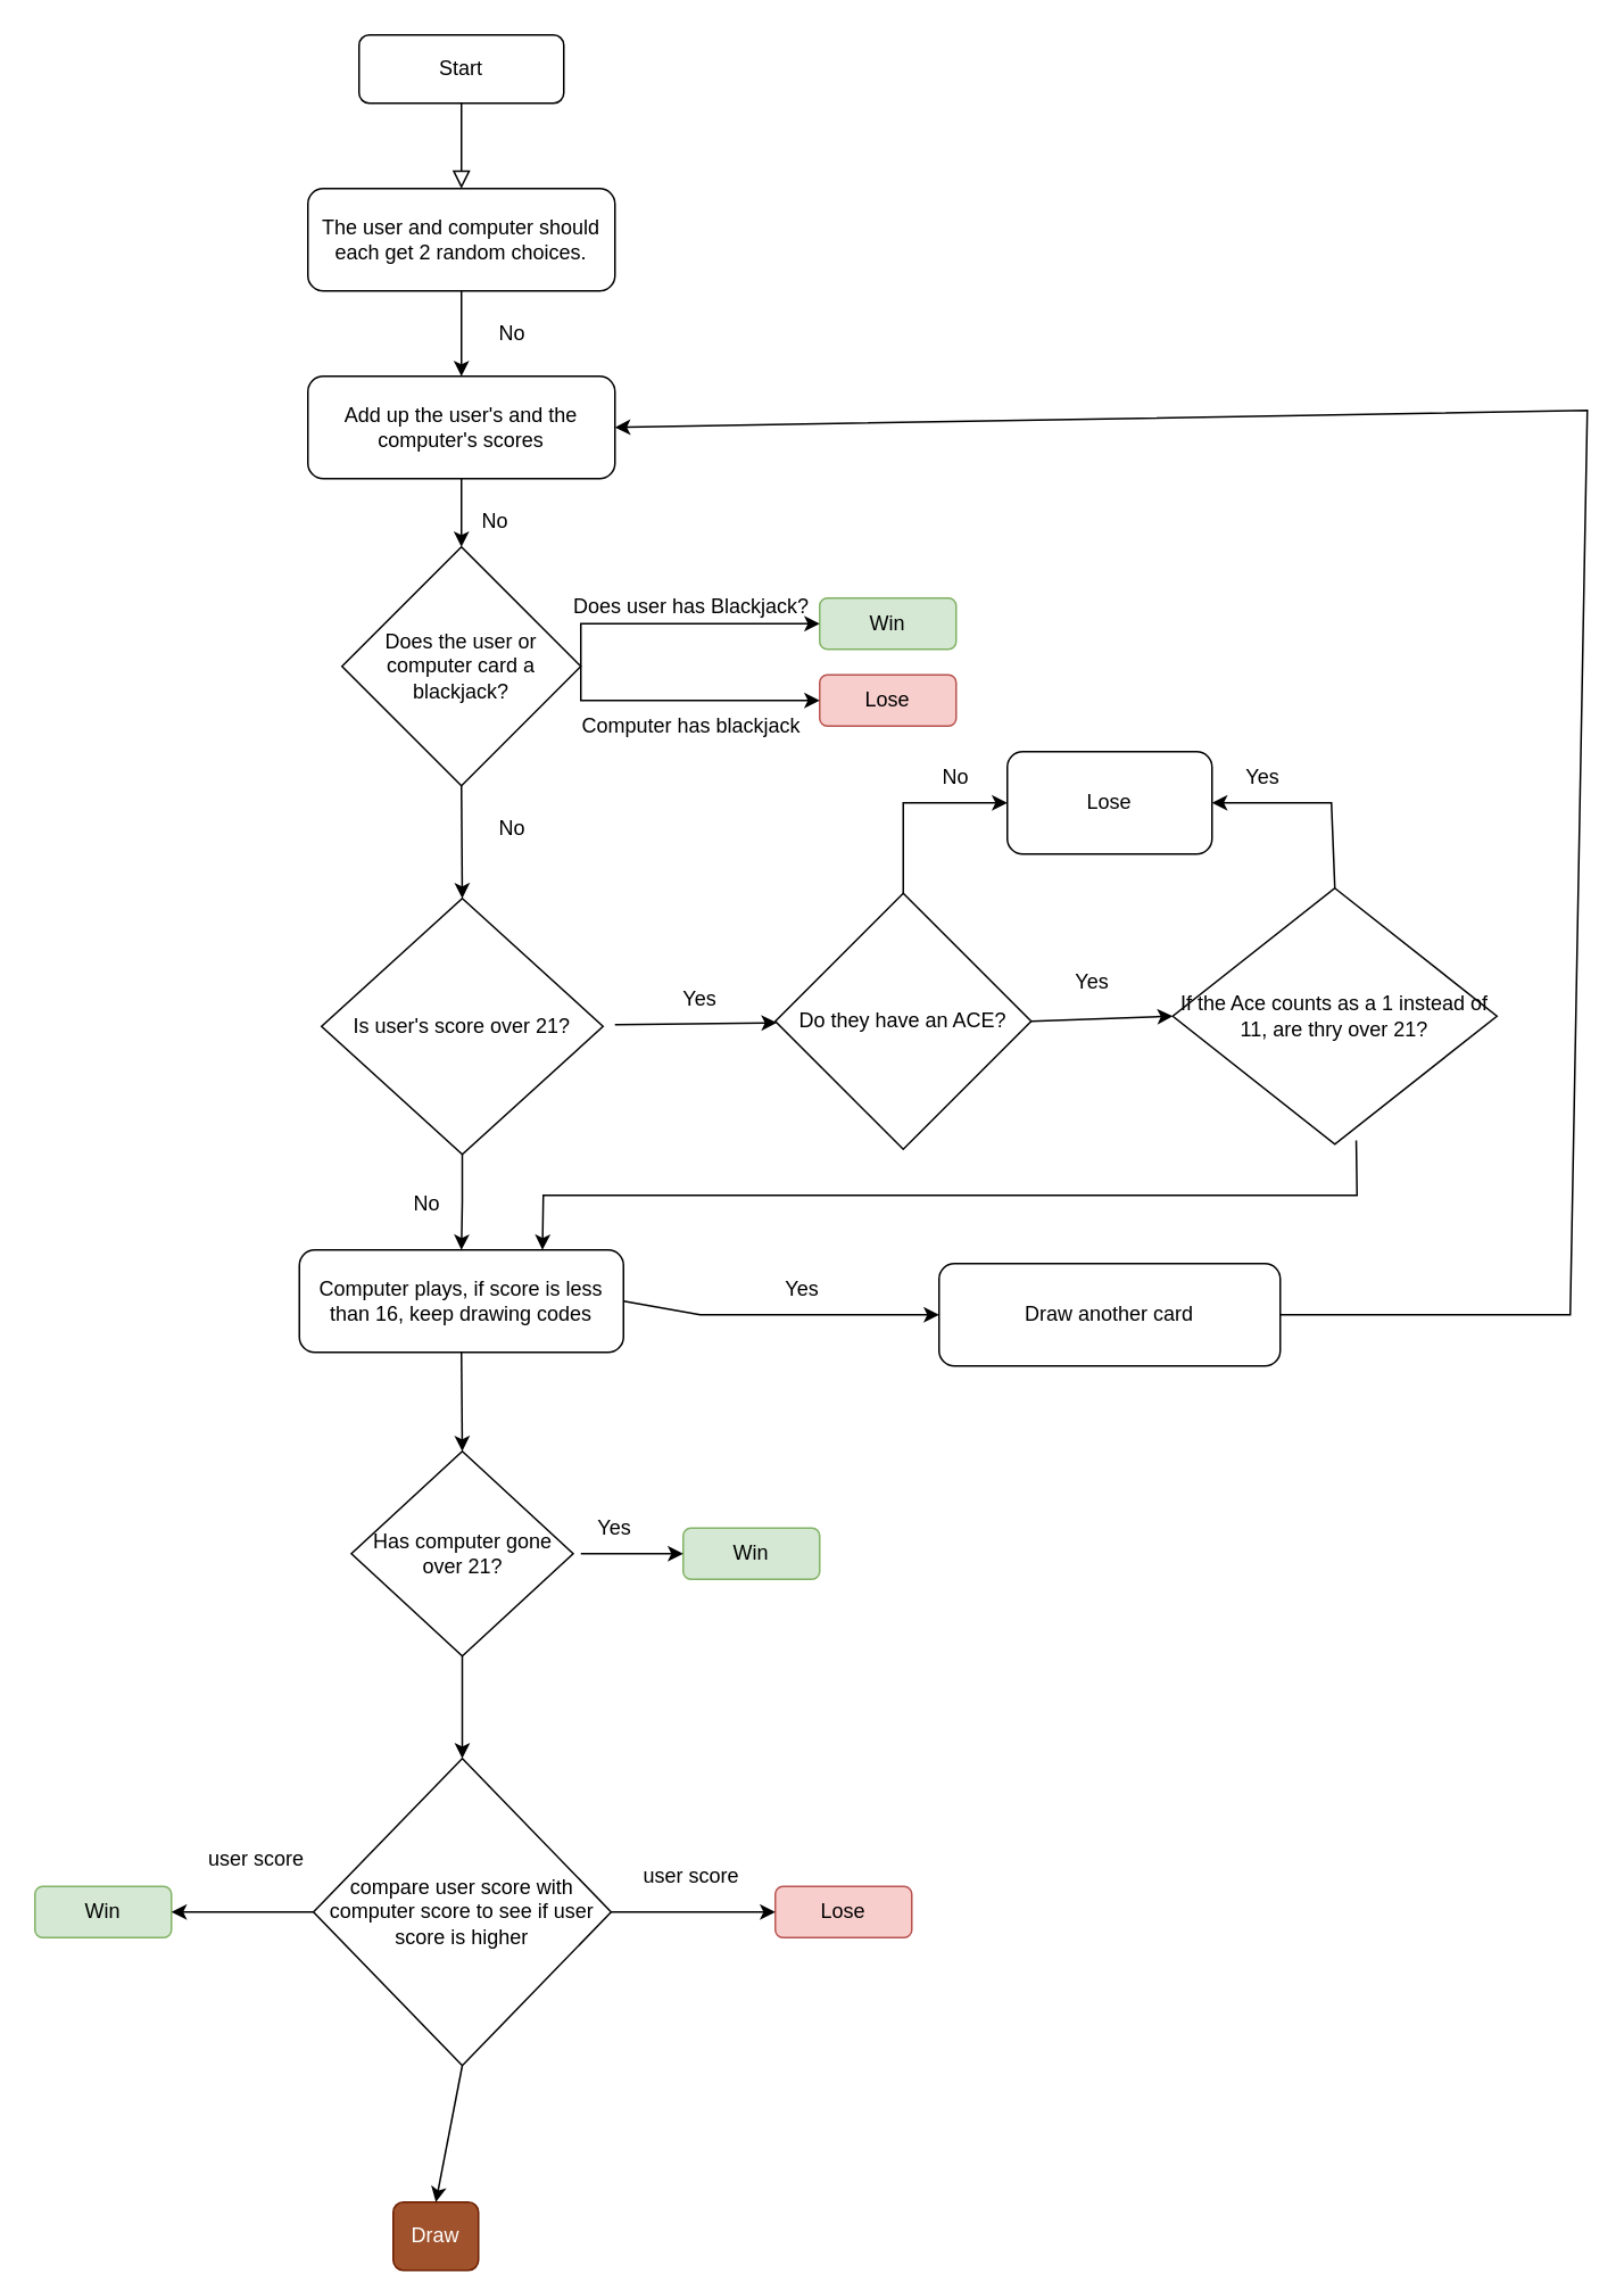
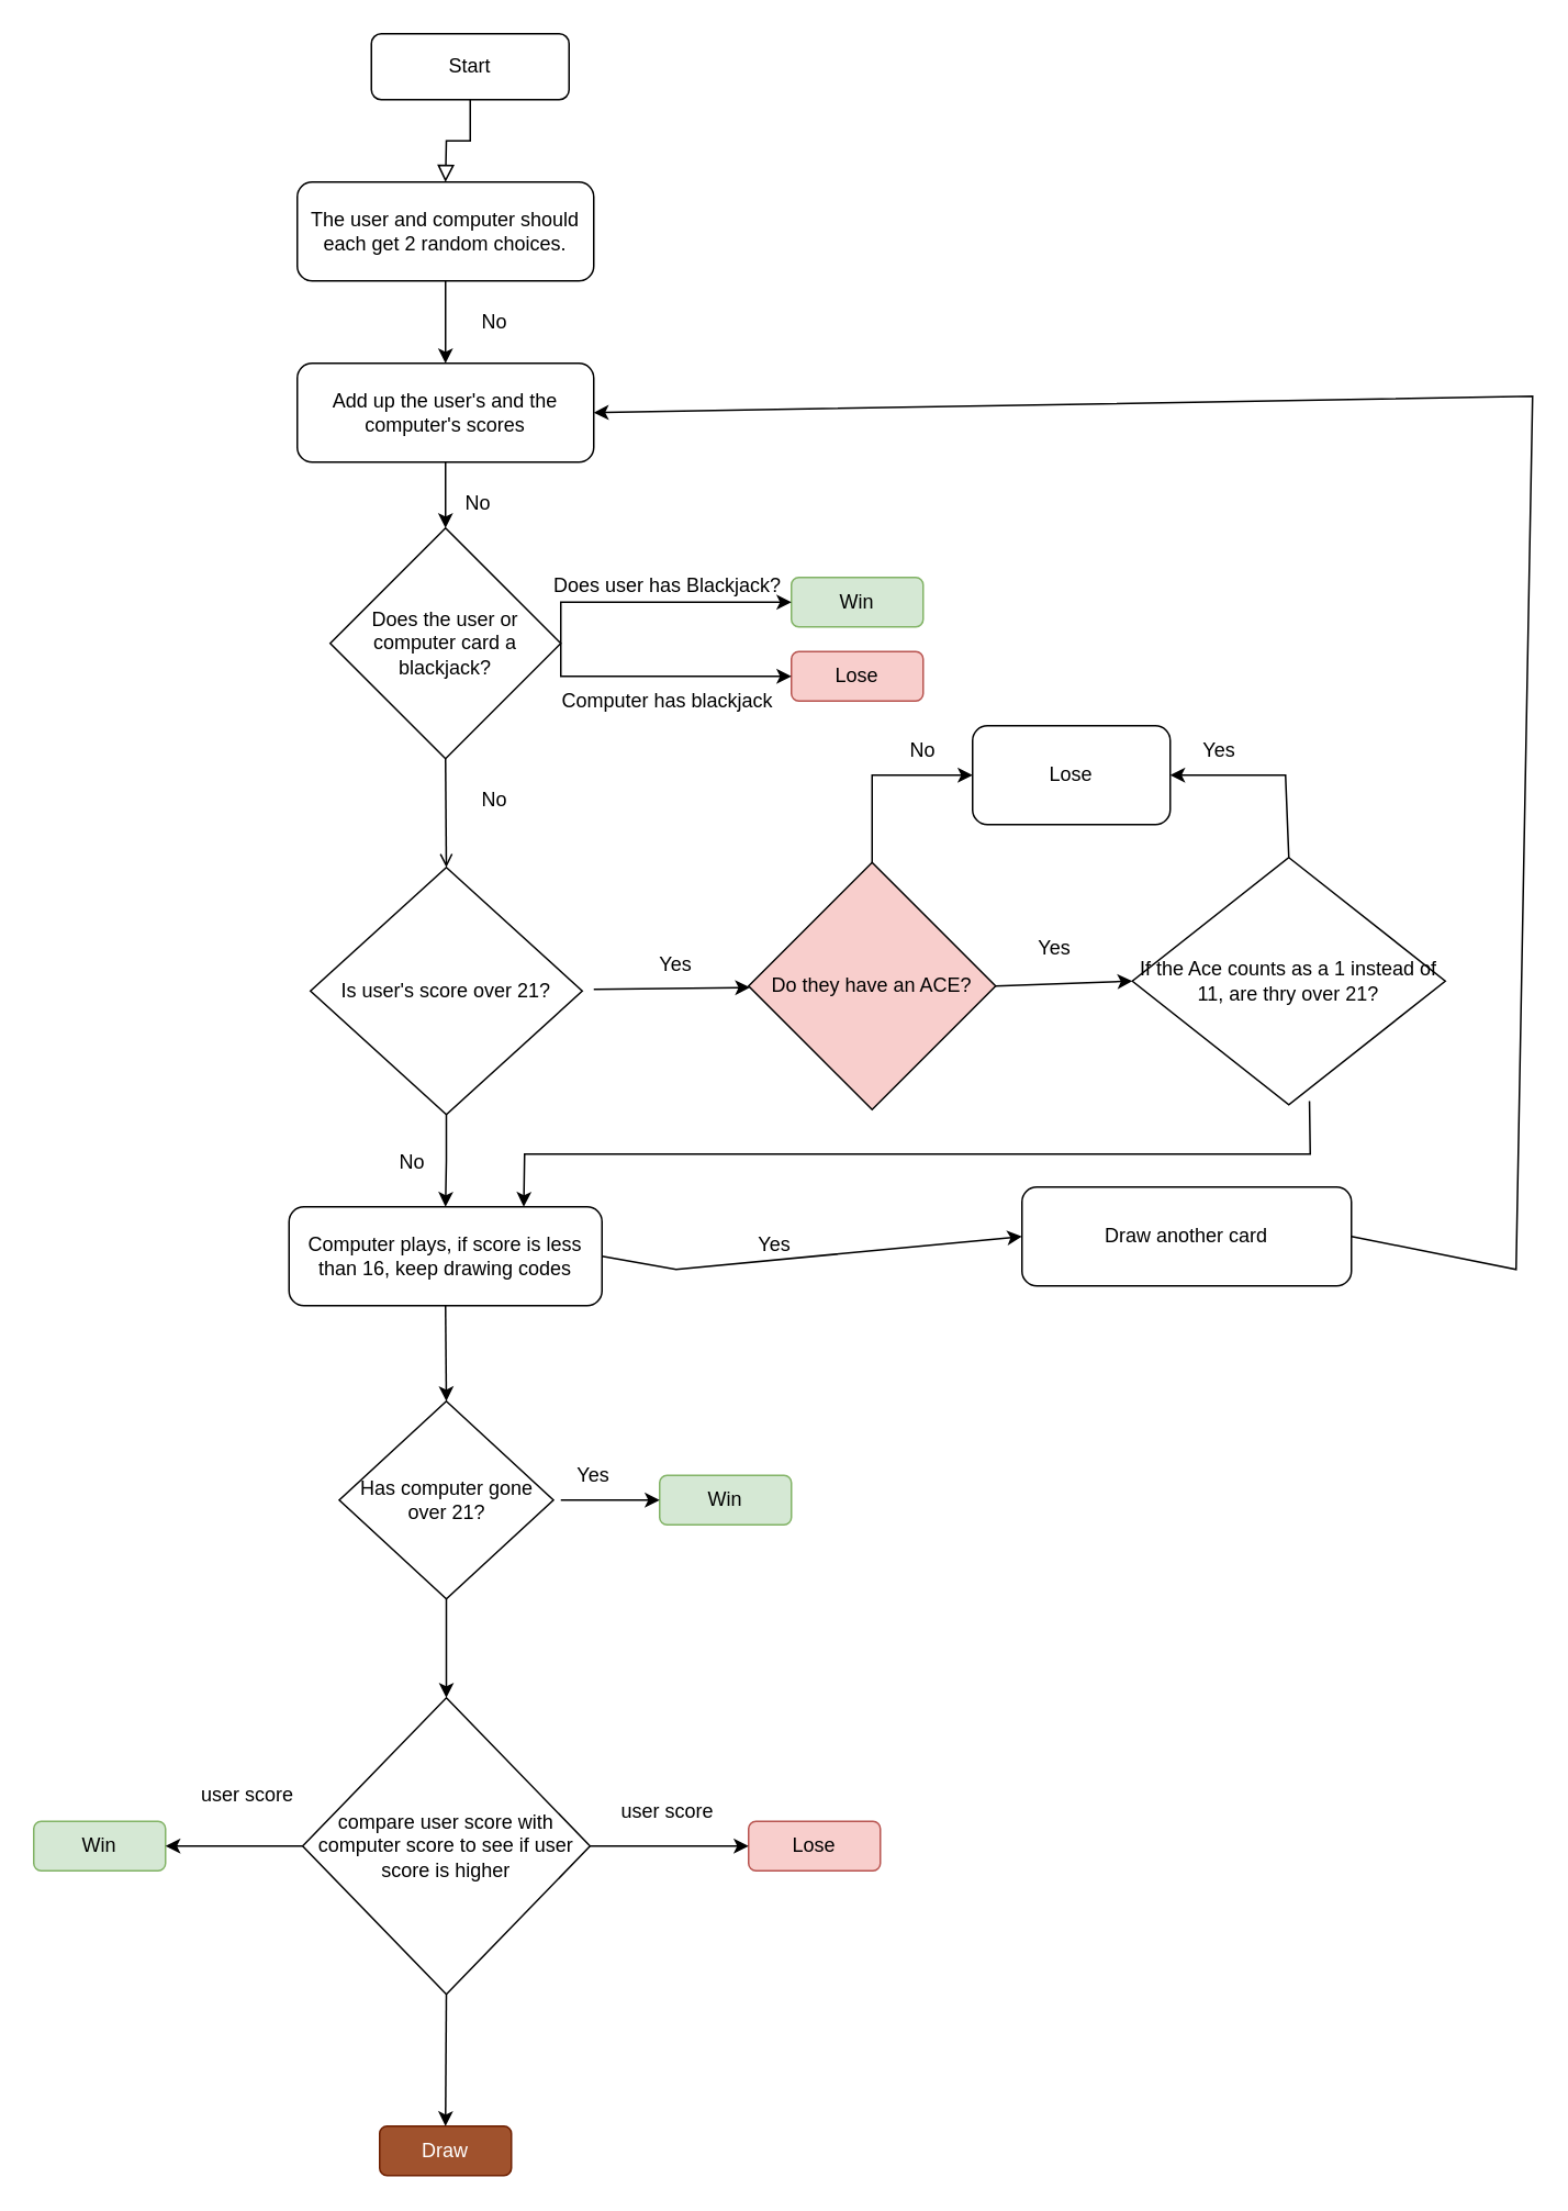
- <mxCell id="3" value="Start" style="rounded=1;whiteSpace=wrap;html=1;fontSize=12;glass=0;strokeWidth=1;shadow=0;" parent="1" vertex="1"><mxGeometry x="210" y="20" width="120" height="40" as="geometry" /></mxCell>
+ <mxCell id="3" value="Start" style="rounded=1;whiteSpace=wrap;html=1;fontSize=12;glass=0;strokeWidth=1;shadow=0;" parent="1" vertex="1"><mxGeometry x="225" y="20" width="120" height="40" as="geometry" /></mxCell>
- <mxCell id="26" value="" style="endArrow=classic;html=1;rounded=0;exitX=0.5;exitY=1;exitDx=0;exitDy=0;entryX=0.5;entryY=0;entryDx=0;entryDy=0;" parent="1" source="6" target="8" edge="1"><mxGeometry width="50" height="50" relative="1" as="geometry"><mxPoint x="230" y="550" as="sourcePoint" /><mxPoint x="280" y="500" as="targetPoint" /></mxGeometry></mxCell>
+ <mxCell id="26" value="" style="endArrow=open;html=1;rounded=0;exitX=0.5;exitY=1;exitDx=0;exitDy=0;entryX=0.5;entryY=0;entryDx=0;entryDy=0;" parent="1" source="6" target="8" edge="1"><mxGeometry width="50" height="50" relative="1" as="geometry"><mxPoint x="230" y="550" as="sourcePoint" /><mxPoint x="280" y="500" as="targetPoint" /></mxGeometry></mxCell>
- <mxCell id="11" value="Do they have an ACE?" style="rhombus;whiteSpace=wrap;html=1;" parent="1" vertex="1"><mxGeometry x="454" y="523" width="150" height="150" as="geometry" /></mxCell>
+ <mxCell id="11" value="Do they have an ACE?" style="rhombus;whiteSpace=wrap;html=1;fillColor=#f8cecc;" parent="1" vertex="1"><mxGeometry x="454" y="523" width="150" height="150" as="geometry" /></mxCell>
- <mxCell id="10" value="Draw another card" style="rounded=1;whiteSpace=wrap;html=1;" parent="1" vertex="1"><mxGeometry x="550" y="740" width="200" height="60" as="geometry" /></mxCell>
+ <mxCell id="10" value="Draw another card" style="rounded=1;whiteSpace=wrap;html=1;" parent="1" vertex="1"><mxGeometry x="620" y="720" width="200" height="60" as="geometry" /></mxCell>
- <mxCell id="49" value="Draw" style="rounded=1;whiteSpace=wrap;html=1;fillColor=#a0522d;strokeColor=#6D1F00;fontColor=#ffffff;" parent="1" vertex="1"><mxGeometry x="230" y="1290" width="50" height="40" as="geometry" /></mxCell>
+ <mxCell id="49" value="Draw" style="rounded=1;whiteSpace=wrap;html=1;fillColor=#a0522d;strokeColor=#6D1F00;fontColor=#ffffff;" parent="1" vertex="1"><mxGeometry x="230" y="1290" width="80" height="30" as="geometry" /></mxCell>
